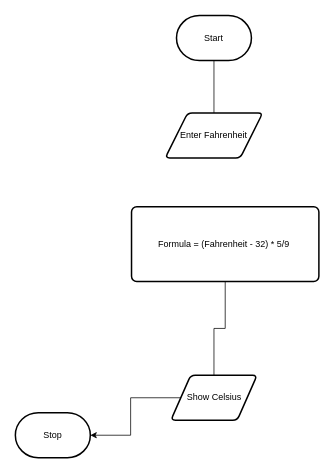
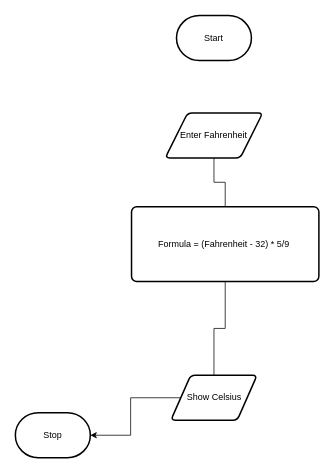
- <mxCell id="5" value="" style="edgeStyle=orthogonalEdgeStyle;html=1;rounded=0;endArrow=none;startArrow=none;" edge="1" parent="1" source="7" target="3"><mxGeometry relative="1" as="geometry"><mxPoint x="220" y="90" as="sourcePoint" /><mxPoint x="220" y="490" as="targetPoint" /></mxGeometry></mxCell>
+ <mxCell id="5" value="" style="edgeStyle=orthogonalEdgeStyle;html=1;rounded=0;endArrow=none;startArrow=none;" edge="1" parent="1" source="7" target="6"><mxGeometry relative="1" as="geometry"><mxPoint x="220" y="90" as="sourcePoint" /><mxPoint x="220" y="490" as="targetPoint" /></mxGeometry></mxCell>
